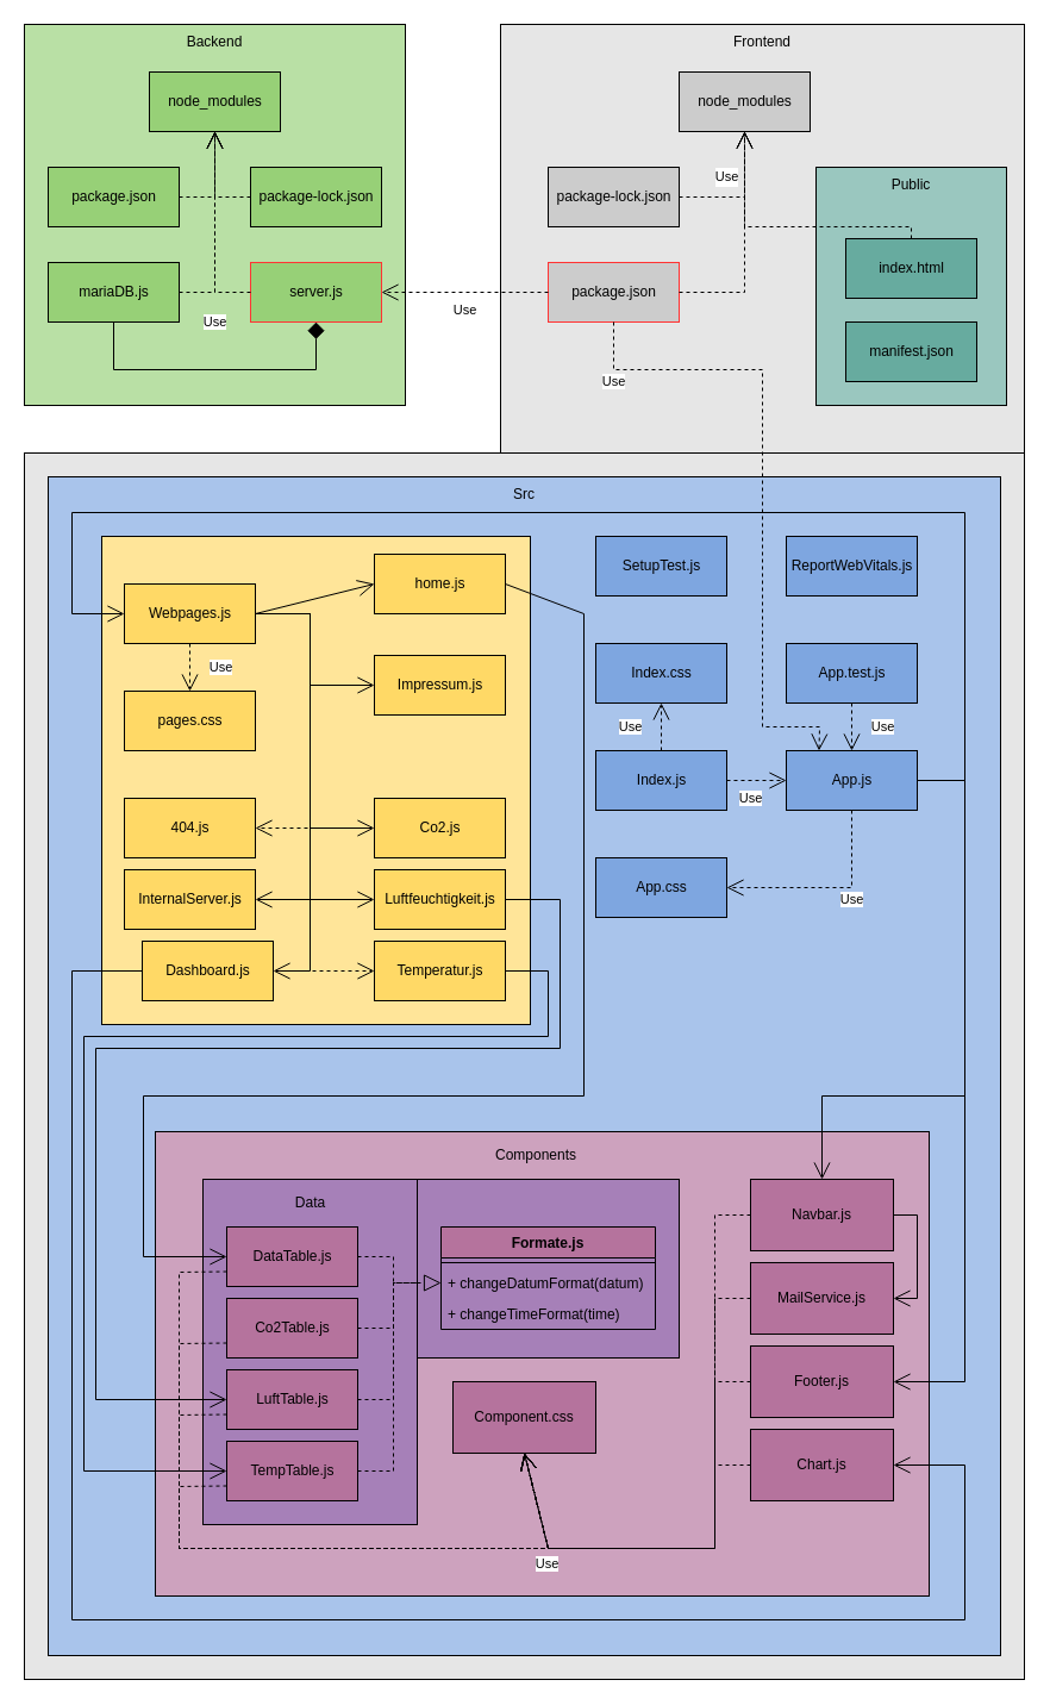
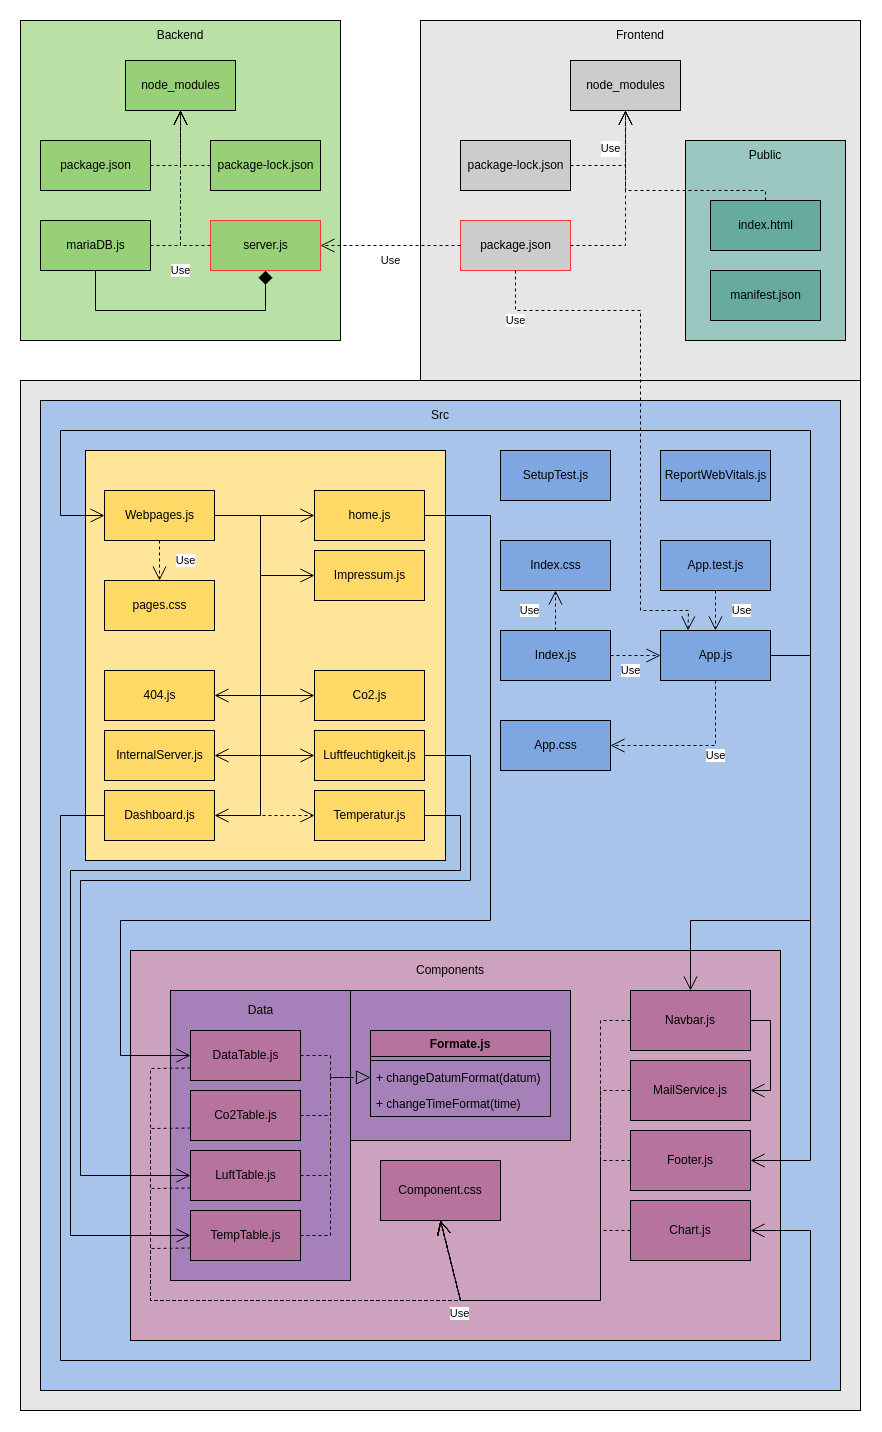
- <mxCell id="41" value="home.js" style="html=1;fillColor=#FFD966;" vertex="1" parent="1"><mxGeometry x="314" y="465" width="110" height="50" as="geometry" /></mxCell>
+ <mxCell id="41" value="home.js" style="html=1;fillColor=#FFD966;" vertex="1" parent="1"><mxGeometry x="314" y="490" width="110" height="50" as="geometry" /></mxCell>
- <mxCell id="44" value="" style="endArrow=open;endFill=1;endSize=12;html=1;rounded=0;exitX=1;exitY=0.5;exitDx=0;exitDy=0;entryX=1;entryY=0.5;entryDx=0;entryDy=0;dashed=1;" edge="1" parent="1" source="33" target="92"><mxGeometry width="160" relative="1" as="geometry"><mxPoint x="224" y="685" as="sourcePoint" /><mxPoint x="354" y="575" as="targetPoint" /><Array as="points"><mxPoint x="260" y="515" /><mxPoint x="260" y="695" /></Array></mxGeometry></mxCell>
+ <mxCell id="44" value="" style="endArrow=open;endFill=1;endSize=12;html=1;rounded=0;exitX=1;exitY=0.5;exitDx=0;exitDy=0;entryX=1;entryY=0.5;entryDx=0;entryDy=0;" edge="1" parent="1" source="33" target="92"><mxGeometry width="160" relative="1" as="geometry"><mxPoint x="224" y="685" as="sourcePoint" /><mxPoint x="354" y="575" as="targetPoint" /><Array as="points"><mxPoint x="260" y="515" /><mxPoint x="260" y="695" /></Array></mxGeometry></mxCell>
- <mxCell id="37" value="Dashboard.js" style="html=1;fillColor=#FFD966;" vertex="1" parent="1"><mxGeometry x="119" y="790" width="110" height="50" as="geometry" /></mxCell>
+ <mxCell id="37" value="Dashboard.js" style="html=1;fillColor=#FFD966;" vertex="1" parent="1"><mxGeometry x="104" y="790" width="110" height="50" as="geometry" /></mxCell>
